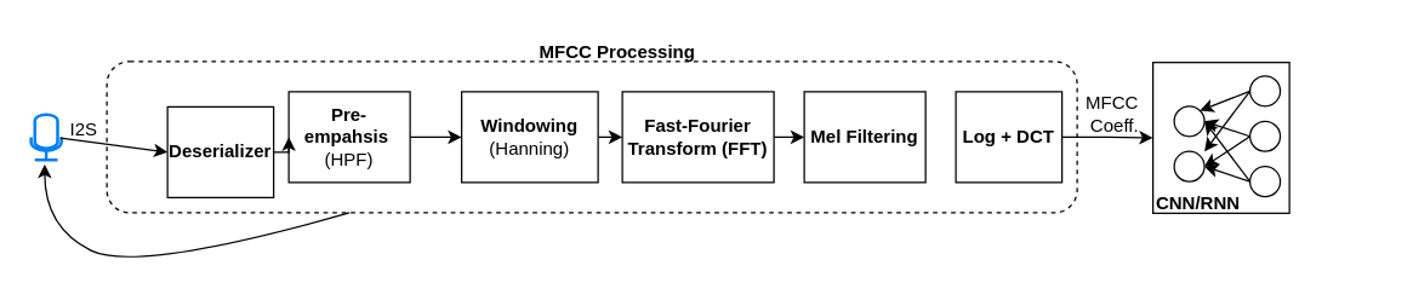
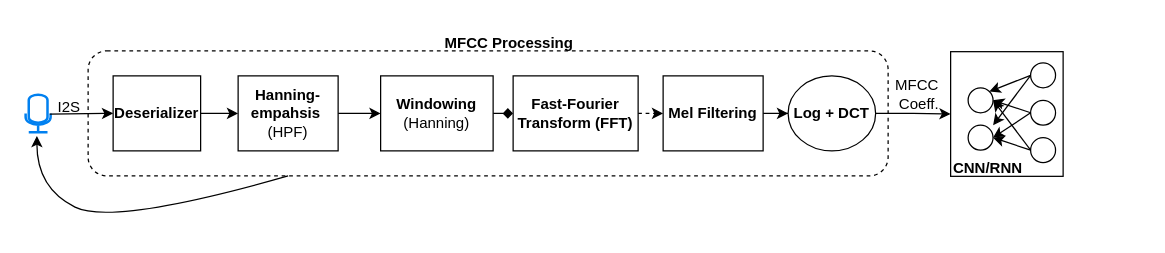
- <mxCell id="29" value="&lt;b&gt;Pre-empahsis&amp;nbsp;&lt;br&gt;&lt;/b&gt;&lt;div&gt;(HPF)&lt;/div&gt;" style="rounded=0;whiteSpace=wrap;html=1;" parent="1" vertex="1"><mxGeometry x="190" y="60" width="80" height="60" as="geometry" /></mxCell>
+ <mxCell id="29" value="&lt;b&gt;Hanning-empahsis&amp;nbsp;&lt;br&gt;&lt;/b&gt;&lt;div&gt;(HPF)&lt;/div&gt;" style="rounded=0;whiteSpace=wrap;html=1;" parent="1" vertex="1"><mxGeometry x="190" y="60" width="80" height="60" as="geometry" /></mxCell>
- <mxCell id="3" style="edgeStyle=orthogonalEdgeStyle;rounded=0;orthogonalLoop=1;jettySize=auto;html=1;exitX=1;exitY=0.5;exitDx=0;exitDy=0;entryX=0;entryY=0.5;entryDx=0;entryDy=0;" edge="1" parent="1" source="4" target="7"><mxGeometry relative="1" as="geometry" /></mxCell>
+ <mxCell id="3" style="edgeStyle=orthogonalEdgeStyle;rounded=0;orthogonalLoop=1;jettySize=auto;html=1;exitX=1;exitY=0.5;exitDx=0;exitDy=0;entryX=0;entryY=0.5;entryDx=0;entryDy=0;endArrow=diamond;" edge="1" parent="1" source="4" target="7"><mxGeometry relative="1" as="geometry" /></mxCell>
- <mxCell id="6" style="edgeStyle=orthogonalEdgeStyle;rounded=0;orthogonalLoop=1;jettySize=auto;html=1;exitX=1;exitY=0.5;exitDx=0;exitDy=0;entryX=0;entryY=0.5;entryDx=0;entryDy=0;" edge="1" parent="1" source="7" target="9"><mxGeometry relative="1" as="geometry" /></mxCell>
+ <mxCell id="6" style="edgeStyle=orthogonalEdgeStyle;rounded=0;orthogonalLoop=1;jettySize=auto;html=1;exitX=1;exitY=0.5;exitDx=0;exitDy=0;entryX=0;entryY=0.5;entryDx=0;entryDy=0;dashed=1;" edge="1" parent="1" source="7" target="9"><mxGeometry relative="1" as="geometry" /></mxCell>
+ <mxCell id="8" style="edgeStyle=orthogonalEdgeStyle;rounded=0;orthogonalLoop=1;jettySize=auto;html=1;exitX=1;exitY=0.5;exitDx=0;exitDy=0;" edge="1" parent="1" source="9" target="11"><mxGeometry relative="1" as="geometry" /></mxCell>
- <mxCell id="11" value="&lt;b&gt;Log + DCT&lt;/b&gt;" style="rounded=0;whiteSpace=wrap;html=1;" parent="1" vertex="1"><mxGeometry x="630" y="60" width="70" height="60" as="geometry" /></mxCell>
+ <mxCell id="11" value="&lt;b&gt;Log + DCT&lt;/b&gt;" style="ellipse;whiteSpace=wrap;html=1;" parent="1" vertex="1"><mxGeometry x="630" y="60" width="70" height="60" as="geometry" /></mxCell>
- <mxCell id="31" value="&lt;b&gt;Deserializer&lt;/b&gt;" style="rounded=0;whiteSpace=wrap;html=1;" parent="1" vertex="1"><mxGeometry x="110" y="70" width="70" height="60" as="geometry" /></mxCell>
+ <mxCell id="31" value="&lt;b&gt;Deserializer&lt;/b&gt;" style="rounded=0;whiteSpace=wrap;html=1;" parent="1" vertex="1"><mxGeometry x="90" y="60" width="70" height="60" as="geometry" /></mxCell>
